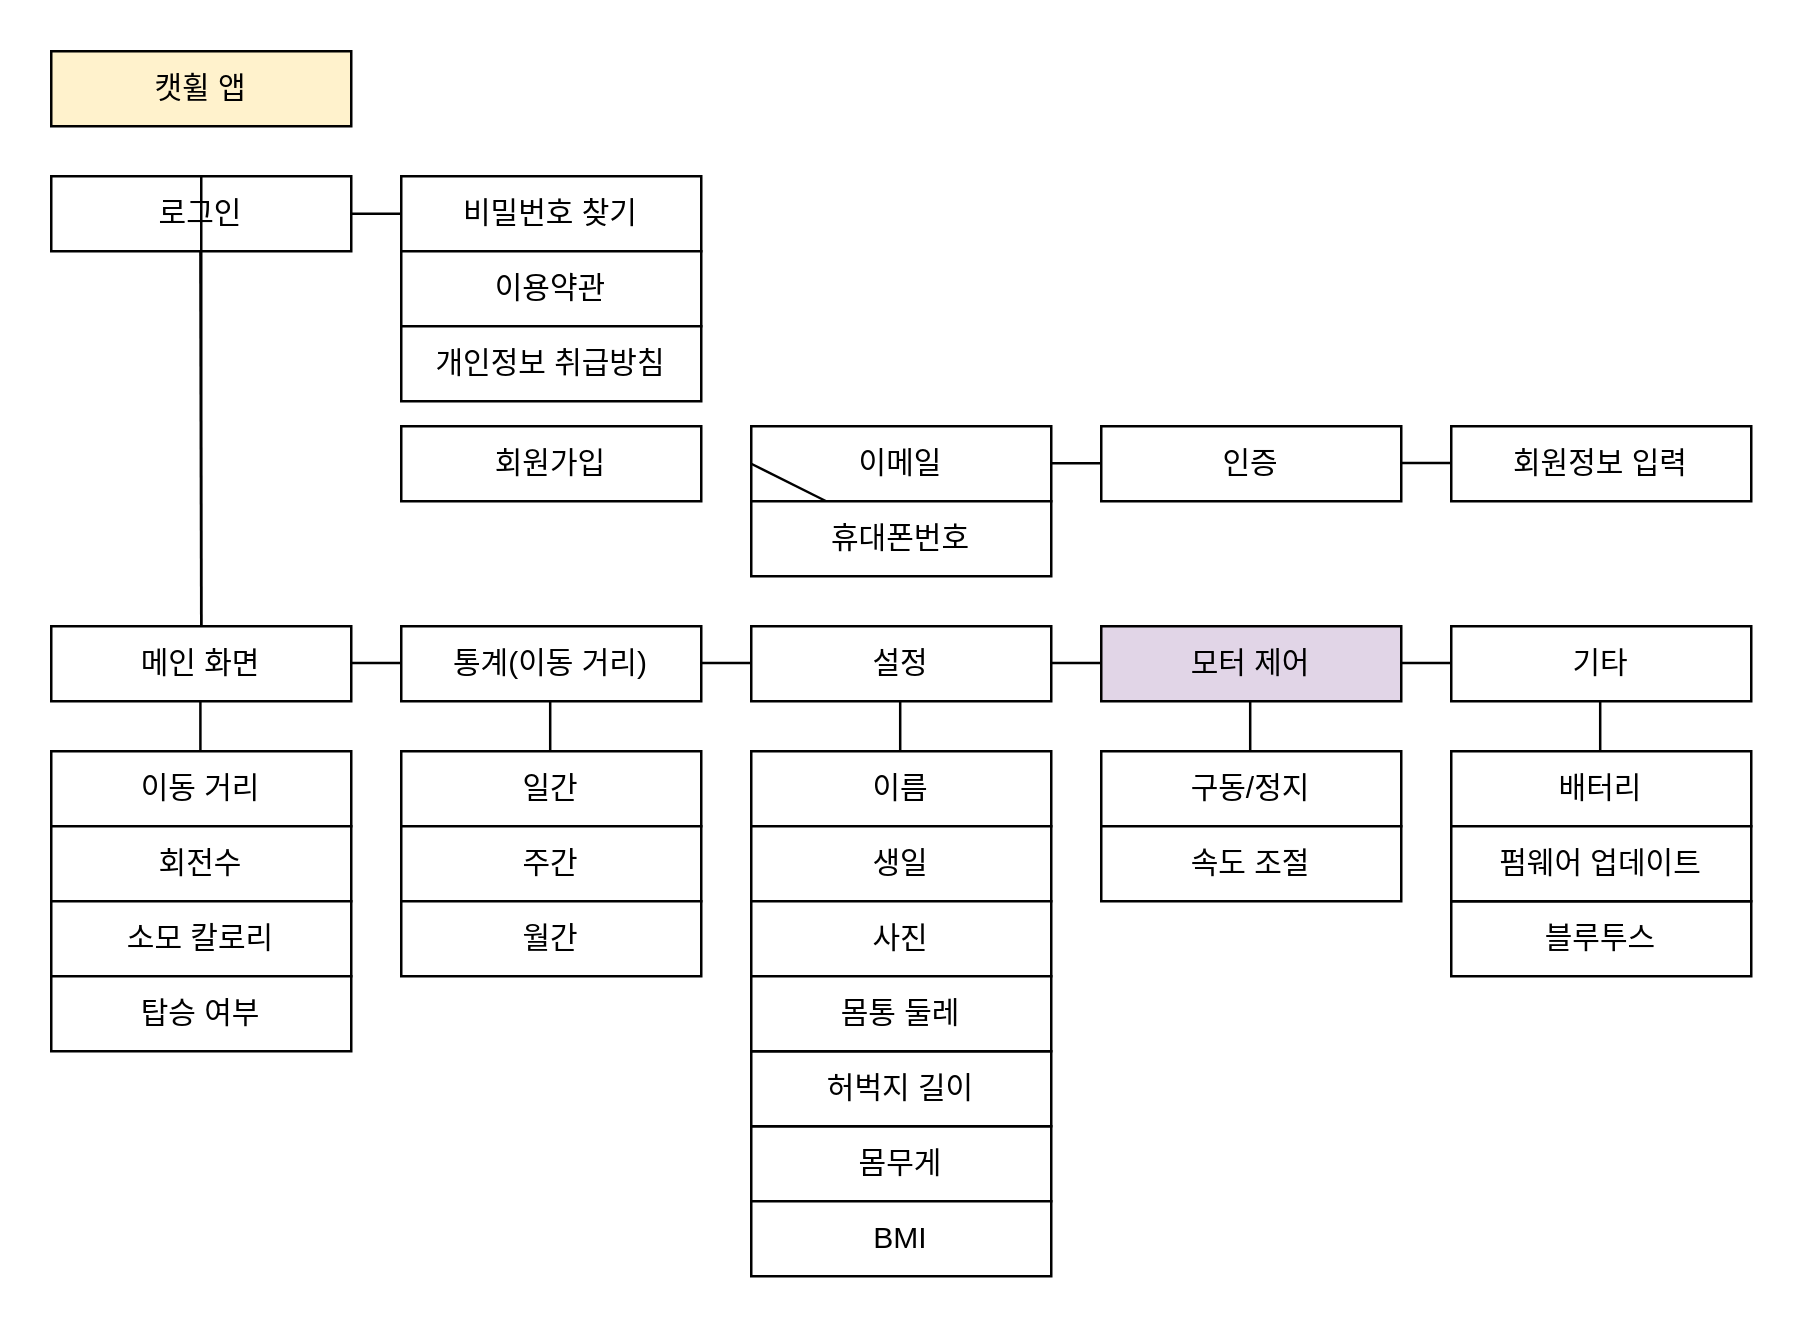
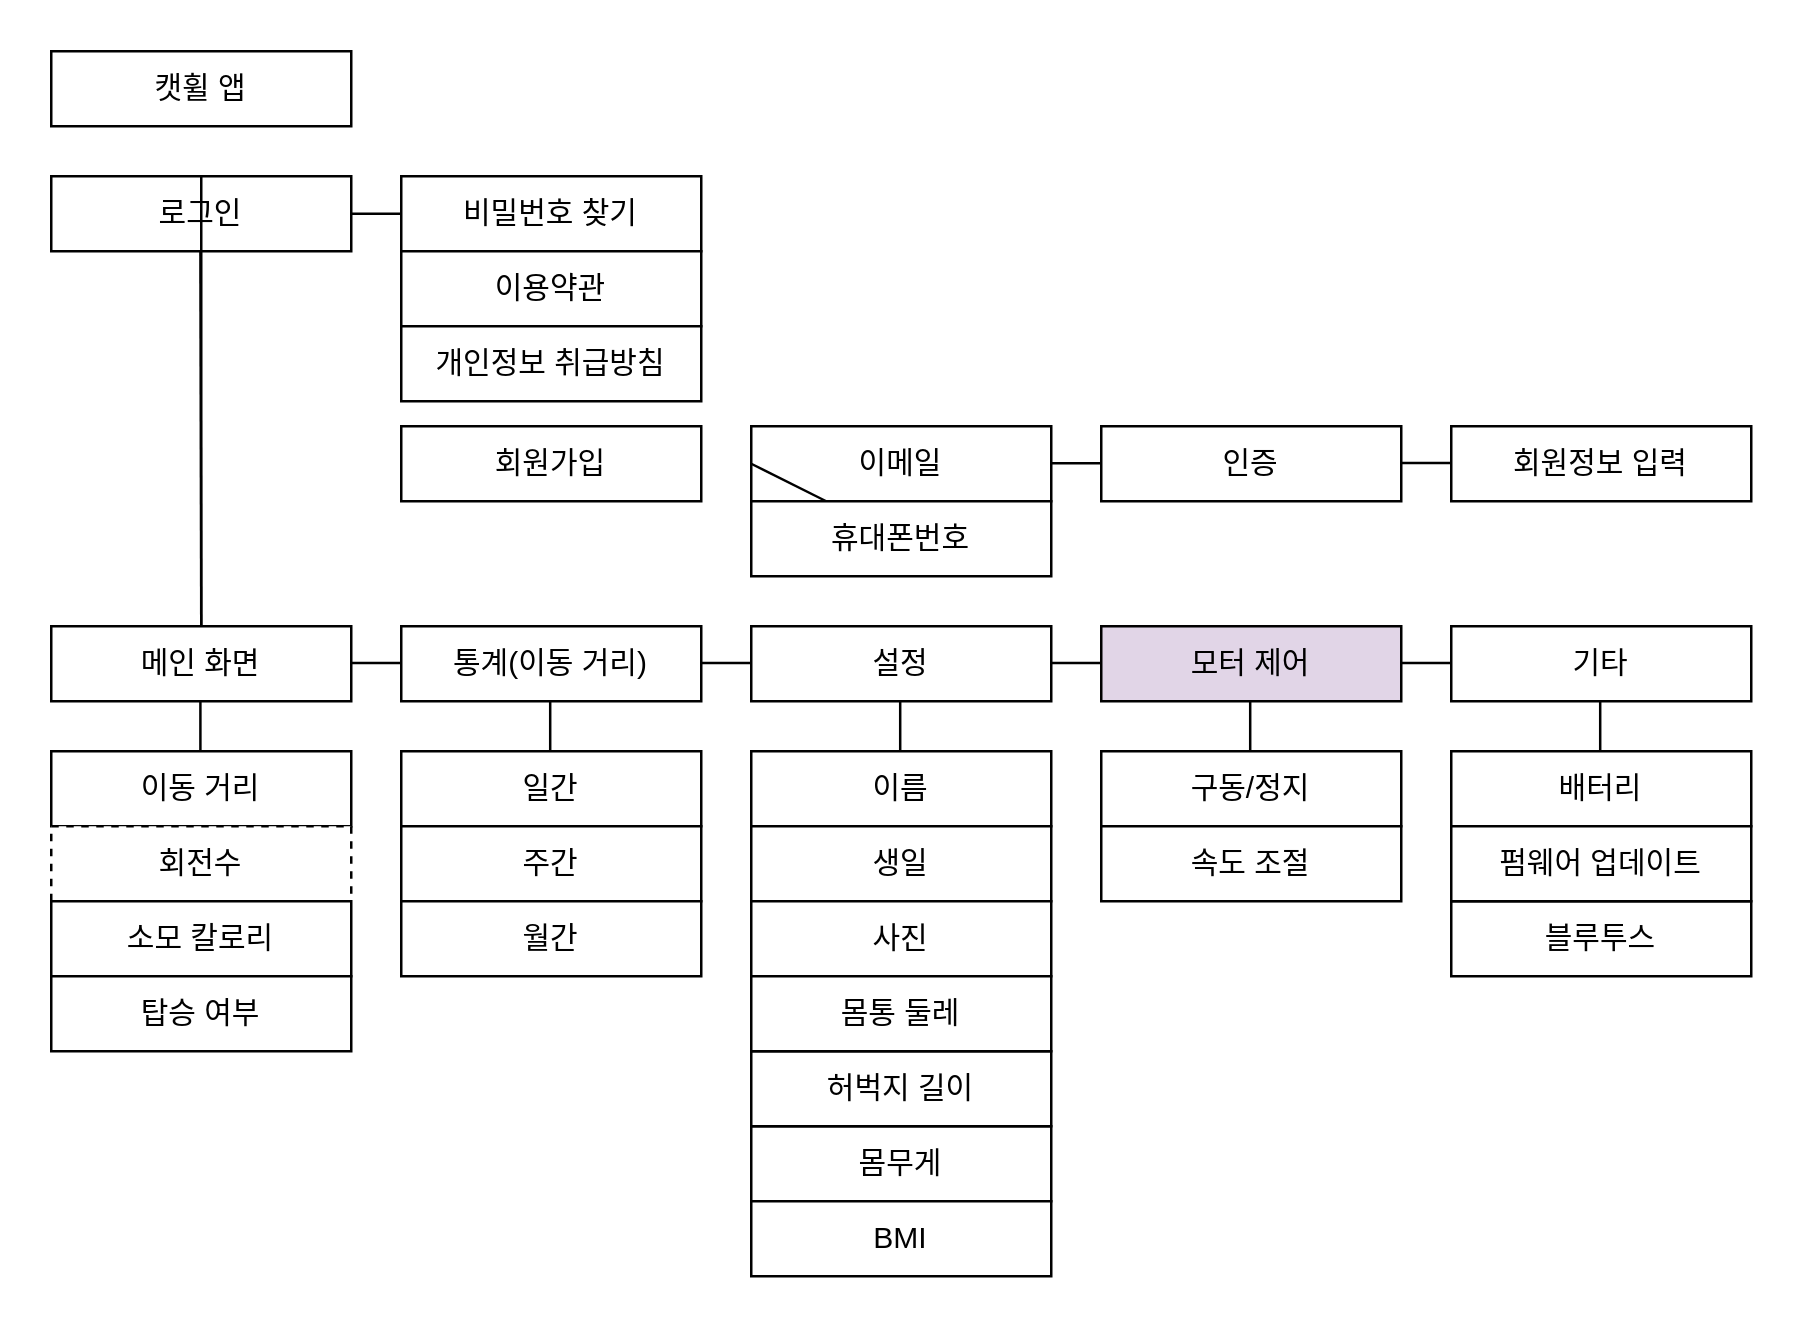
- <mxCell id="2" value="캣휠 앱" style="rounded=0;whiteSpace=wrap;html=1;fillColor=#fff2cc;" parent="1" vertex="1"><mxGeometry x="20" y="20" width="120" height="30" as="geometry" /></mxCell>
+ <mxCell id="2" value="캣휠 앱" style="rounded=0;whiteSpace=wrap;html=1;" parent="1" vertex="1"><mxGeometry x="20" y="20" width="120" height="30" as="geometry" /></mxCell>
- <mxCell id="21" value="회전수" style="rounded=0;whiteSpace=wrap;html=1;" parent="1" vertex="1"><mxGeometry x="20" y="330" width="120" height="30" as="geometry" /></mxCell>
+ <mxCell id="21" value="회전수" style="rounded=0;whiteSpace=wrap;html=1;dashed=1;" parent="1" vertex="1"><mxGeometry x="20" y="330" width="120" height="30" as="geometry" /></mxCell>
